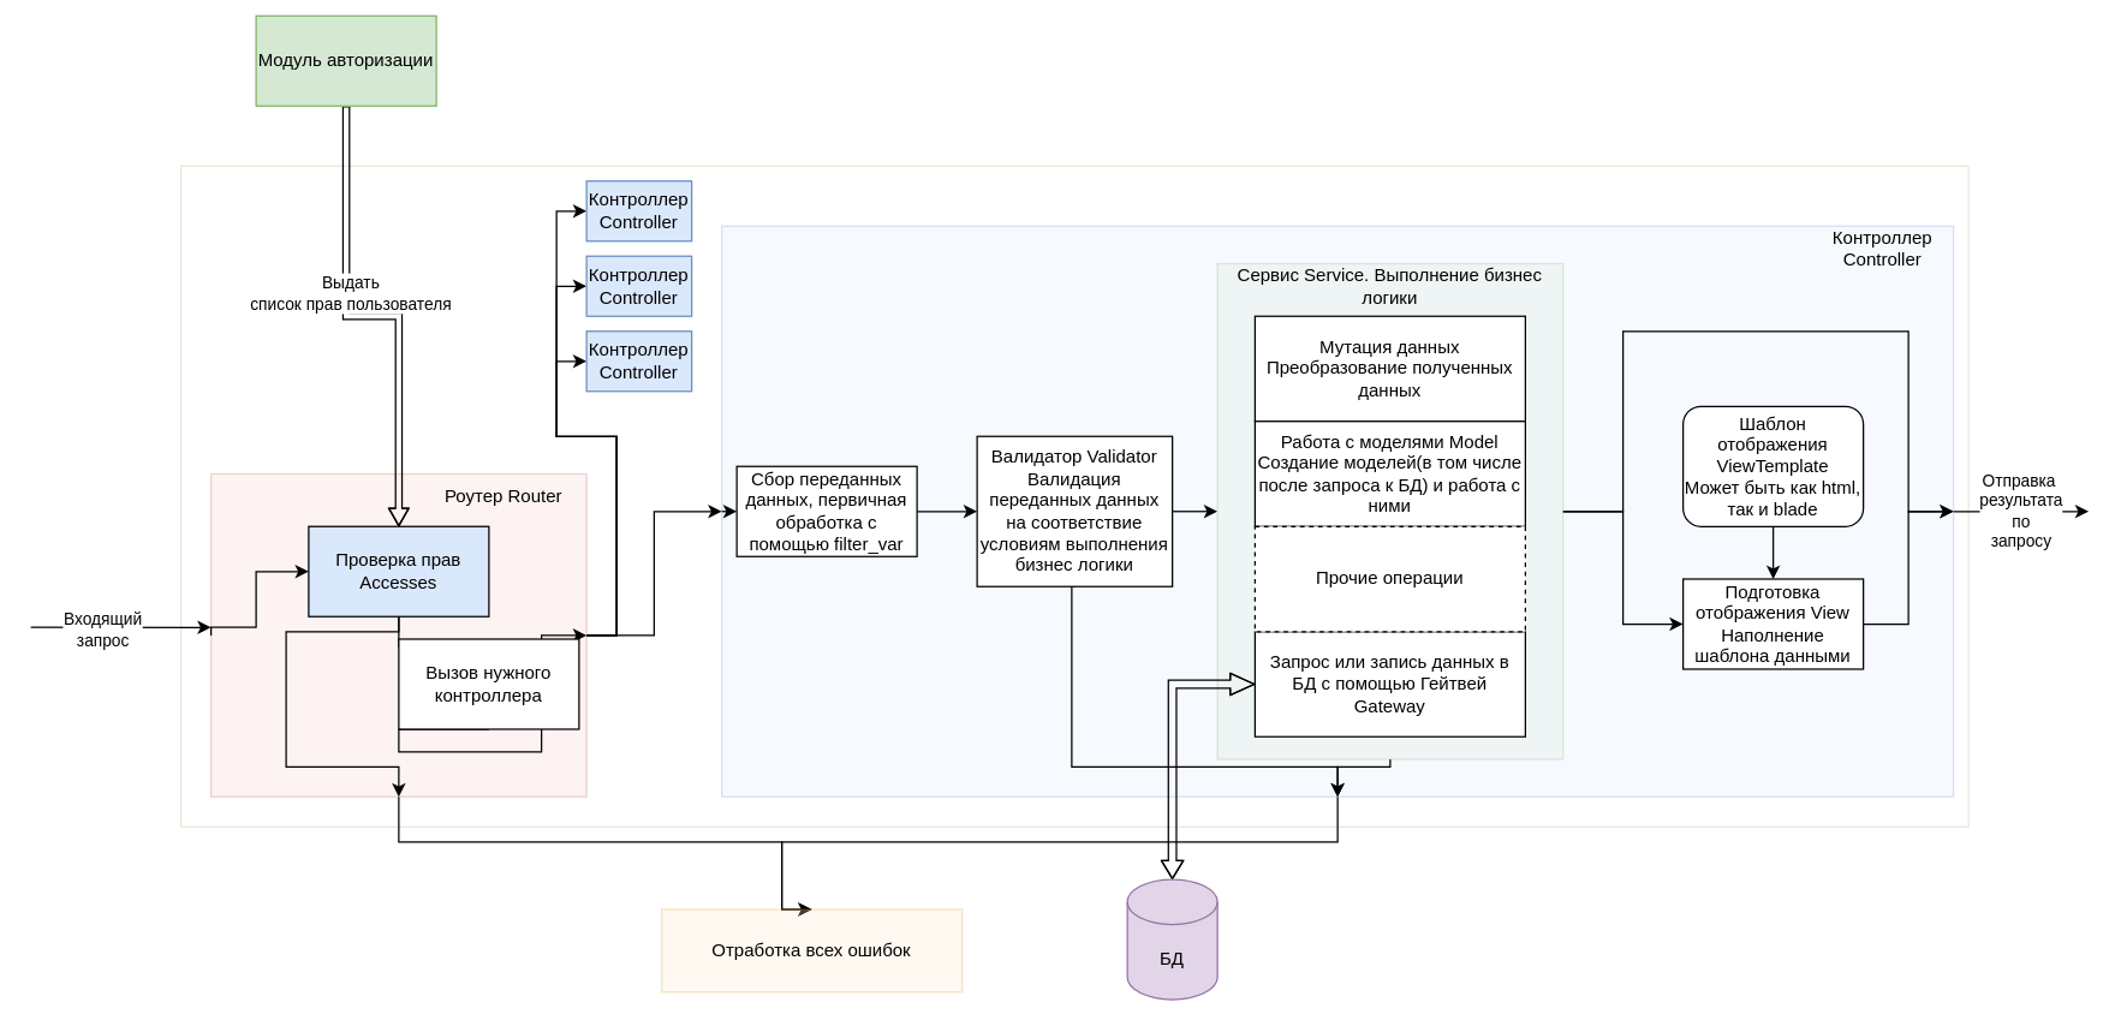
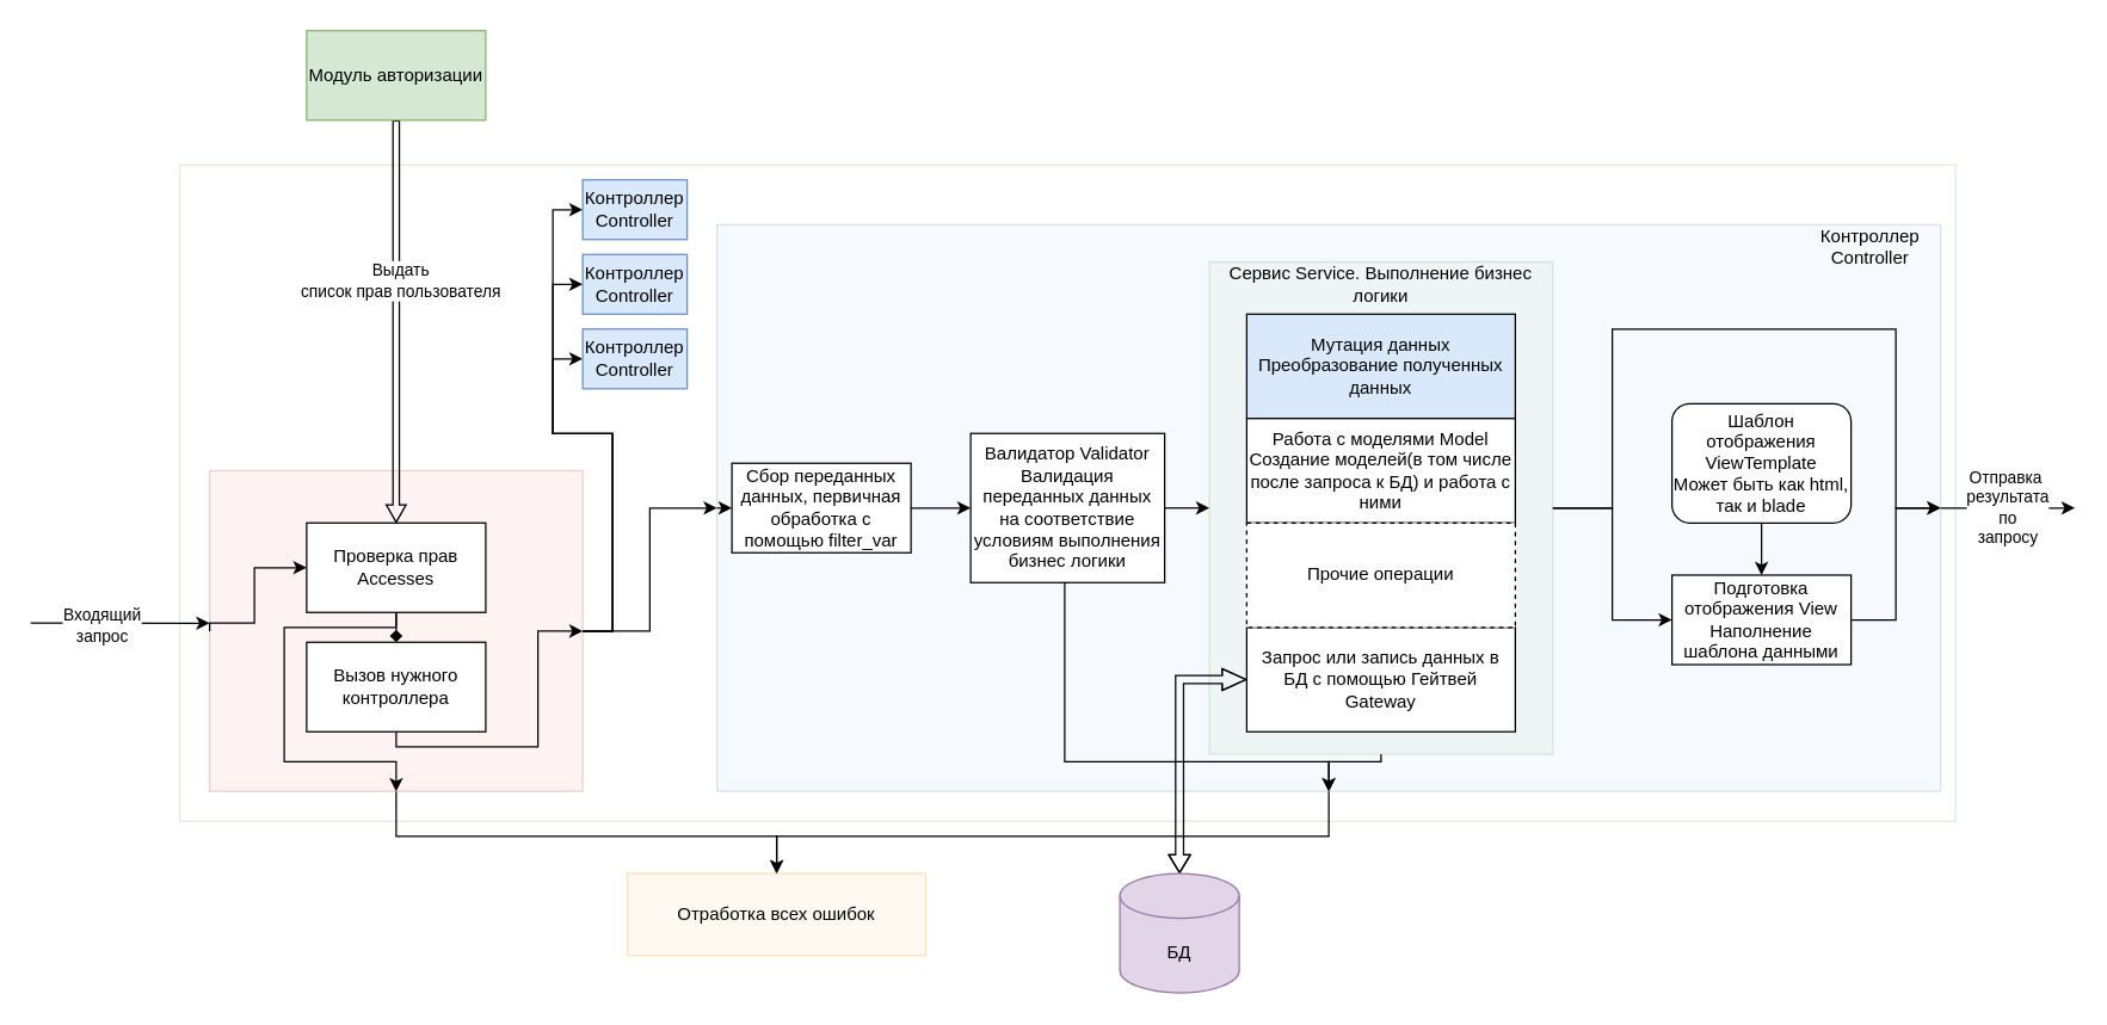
- <mxCell id="42" value="Модуль авторизации" style="rounded=0;whiteSpace=wrap;html=1;fillColor=#d5e8d4;strokeColor=#82b366;" parent="1" vertex="1"><mxGeometry x="170" y="10" width="120" height="60" as="geometry" /></mxCell>
+ <mxCell id="42" value="Модуль авторизации" style="rounded=0;whiteSpace=wrap;html=1;fillColor=#d5e8d4;strokeColor=#82b366;" parent="1" vertex="1"><mxGeometry x="205" y="20" width="120" height="60" as="geometry" /></mxCell>
- <mxCell id="37" value="Мутация данных&lt;br&gt;Преобразование полученных данных" style="rounded=0;whiteSpace=wrap;html=1;" parent="1" vertex="1"><mxGeometry x="835" y="210" width="180" height="70" as="geometry" /></mxCell>
+ <mxCell id="37" value="Мутация данных&lt;br&gt;Преобразование полученных данных" style="rounded=0;whiteSpace=wrap;html=1;fillColor=#dae8fc;" parent="1" vertex="1"><mxGeometry x="835" y="210" width="180" height="70" as="geometry" /></mxCell>
- <mxCell id="28" value="Роутер Router" style="text;html=1;strokeColor=none;fillColor=none;align=center;verticalAlign=middle;whiteSpace=wrap;rounded=0;" parent="1" vertex="1"><mxGeometry x="280" y="315" width="110" height="30" as="geometry" /></mxCell>
- <mxCell id="33" value="Проверка прав Accesses" style="rounded=0;whiteSpace=wrap;html=1;fillColor=#dae8fc;" parent="1" vertex="1"><mxGeometry x="205" y="350" width="120" height="60" as="geometry" /></mxCell>
+ <mxCell id="33" value="Проверка прав Accesses" style="rounded=0;whiteSpace=wrap;html=1;" parent="1" vertex="1"><mxGeometry x="205" y="350" width="120" height="60" as="geometry" /></mxCell>
- <mxCell id="35" value="Вызов нужного контроллера" style="rounded=0;whiteSpace=wrap;html=1;" parent="1" vertex="1"><mxGeometry x="265" y="425" width="120" height="60" as="geometry" /></mxCell>
+ <mxCell id="35" value="Вызов нужного контроллера" style="rounded=0;whiteSpace=wrap;html=1;" parent="1" vertex="1"><mxGeometry x="205" y="430" width="120" height="60" as="geometry" /></mxCell>
- <mxCell id="43" value="БД" style="shape=cylinder3;whiteSpace=wrap;html=1;boundedLbl=1;backgroundOutline=1;size=15;fillColor=#e1d5e7;strokeColor=#9673a6;" parent="1" vertex="1"><mxGeometry x="750" y="585" width="60" height="80" as="geometry" /></mxCell>
+ <mxCell id="43" value="БД" style="shape=cylinder3;whiteSpace=wrap;html=1;boundedLbl=1;backgroundOutline=1;size=15;fillColor=#e1d5e7;strokeColor=#9673a6;" parent="1" vertex="1"><mxGeometry x="750" y="585" width="80" height="80" as="geometry" /></mxCell>
- <mxCell id="49" value="Отработка всех ошибок" style="rounded=0;whiteSpace=wrap;html=1;fillColor=#ffe6cc;strokeColor=#d79b00;opacity=25;" vertex="1" parent="1"><mxGeometry x="440" y="605" width="200" height="55" as="geometry" /></mxCell>
+ <mxCell id="49" value="Отработка всех ошибок" style="rounded=0;whiteSpace=wrap;html=1;fillColor=#ffe6cc;strokeColor=#d79b00;opacity=25;" vertex="1" parent="1"><mxGeometry x="420" y="585" width="200" height="55" as="geometry" /></mxCell>
